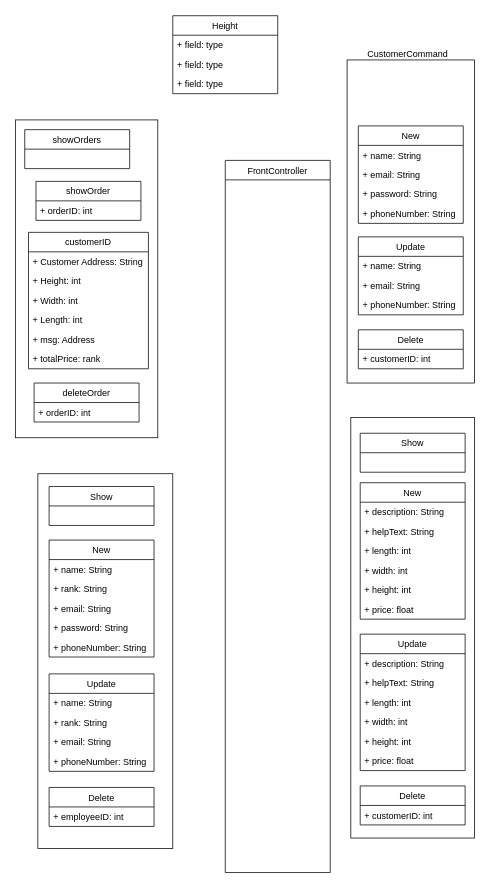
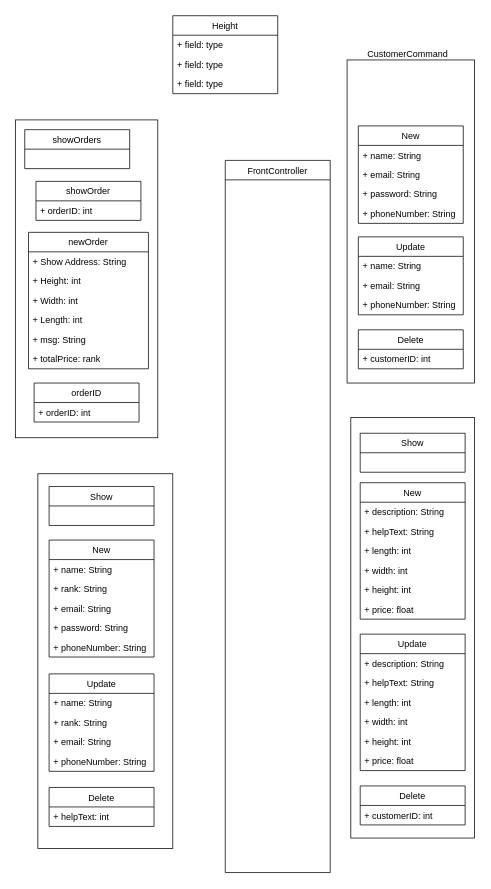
- <mxCell id="42" value="customerID" style="swimlane;fontStyle=0;childLayout=stackLayout;horizontal=1;startSize=26;fillColor=none;horizontalStack=0;resizeParent=1;resizeParentMax=0;resizeLast=0;collapsible=1;marginBottom=0;" parent="40" vertex="1"><mxGeometry x="17.5" y="170" width="160" height="182" as="geometry"><mxRectangle x="45" y="40" width="90" height="26" as="alternateBounds" /></mxGeometry></mxCell>
+ <mxCell id="42" value="newOrder" style="swimlane;fontStyle=0;childLayout=stackLayout;horizontal=1;startSize=26;fillColor=none;horizontalStack=0;resizeParent=1;resizeParentMax=0;resizeLast=0;collapsible=1;marginBottom=0;" parent="40" vertex="1"><mxGeometry x="17.5" y="170" width="160" height="182" as="geometry"><mxRectangle x="45" y="40" width="90" height="26" as="alternateBounds" /></mxGeometry></mxCell>
- <mxCell id="43" value="+ Customer Address: String" style="text;strokeColor=none;fillColor=none;align=left;verticalAlign=top;spacingLeft=4;spacingRight=4;overflow=hidden;rotatable=0;points=[[0,0.5],[1,0.5]];portConstraint=eastwest;" parent="42" vertex="1"><mxGeometry y="26" width="160" height="26" as="geometry" /></mxCell>
+ <mxCell id="43" value="+ Show Address: String" style="text;strokeColor=none;fillColor=none;align=left;verticalAlign=top;spacingLeft=4;spacingRight=4;overflow=hidden;rotatable=0;points=[[0,0.5],[1,0.5]];portConstraint=eastwest;" parent="42" vertex="1"><mxGeometry y="26" width="160" height="26" as="geometry" /></mxCell>
- <mxCell id="47" value="+ msg: Address" style="text;strokeColor=none;fillColor=none;align=left;verticalAlign=top;spacingLeft=4;spacingRight=4;overflow=hidden;rotatable=0;points=[[0,0.5],[1,0.5]];portConstraint=eastwest;" parent="42" vertex="1"><mxGeometry y="130" width="160" height="26" as="geometry" /></mxCell>
+ <mxCell id="47" value="+ msg: String" style="text;strokeColor=none;fillColor=none;align=left;verticalAlign=top;spacingLeft=4;spacingRight=4;overflow=hidden;rotatable=0;points=[[0,0.5],[1,0.5]];portConstraint=eastwest;" parent="42" vertex="1"><mxGeometry y="130" width="160" height="26" as="geometry" /></mxCell>
- <mxCell id="52" value="deleteOrder" style="swimlane;fontStyle=0;childLayout=stackLayout;horizontal=1;startSize=26;fillColor=none;horizontalStack=0;resizeParent=1;resizeParentMax=0;resizeLast=0;collapsible=1;marginBottom=0;" parent="40" vertex="1"><mxGeometry x="25" y="371" width="140" height="52" as="geometry"><mxRectangle x="45" y="40" width="90" height="26" as="alternateBounds" /></mxGeometry></mxCell>
+ <mxCell id="52" value="orderID" style="swimlane;fontStyle=0;childLayout=stackLayout;horizontal=1;startSize=26;fillColor=none;horizontalStack=0;resizeParent=1;resizeParentMax=0;resizeLast=0;collapsible=1;marginBottom=0;" parent="40" vertex="1"><mxGeometry x="25" y="371" width="140" height="52" as="geometry"><mxRectangle x="45" y="40" width="90" height="26" as="alternateBounds" /></mxGeometry></mxCell>
- <mxCell id="66" value="+ employeeID: int" style="text;strokeColor=none;fillColor=none;align=left;verticalAlign=top;spacingLeft=4;spacingRight=4;overflow=hidden;rotatable=0;points=[[0,0.5],[1,0.5]];portConstraint=eastwest;" parent="65" vertex="1"><mxGeometry y="26" width="140" height="26" as="geometry" /></mxCell>
+ <mxCell id="66" value="+ helpText: int" style="text;strokeColor=none;fillColor=none;align=left;verticalAlign=top;spacingLeft=4;spacingRight=4;overflow=hidden;rotatable=0;points=[[0,0.5],[1,0.5]];portConstraint=eastwest;" parent="65" vertex="1"><mxGeometry y="26" width="140" height="26" as="geometry" /></mxCell>
